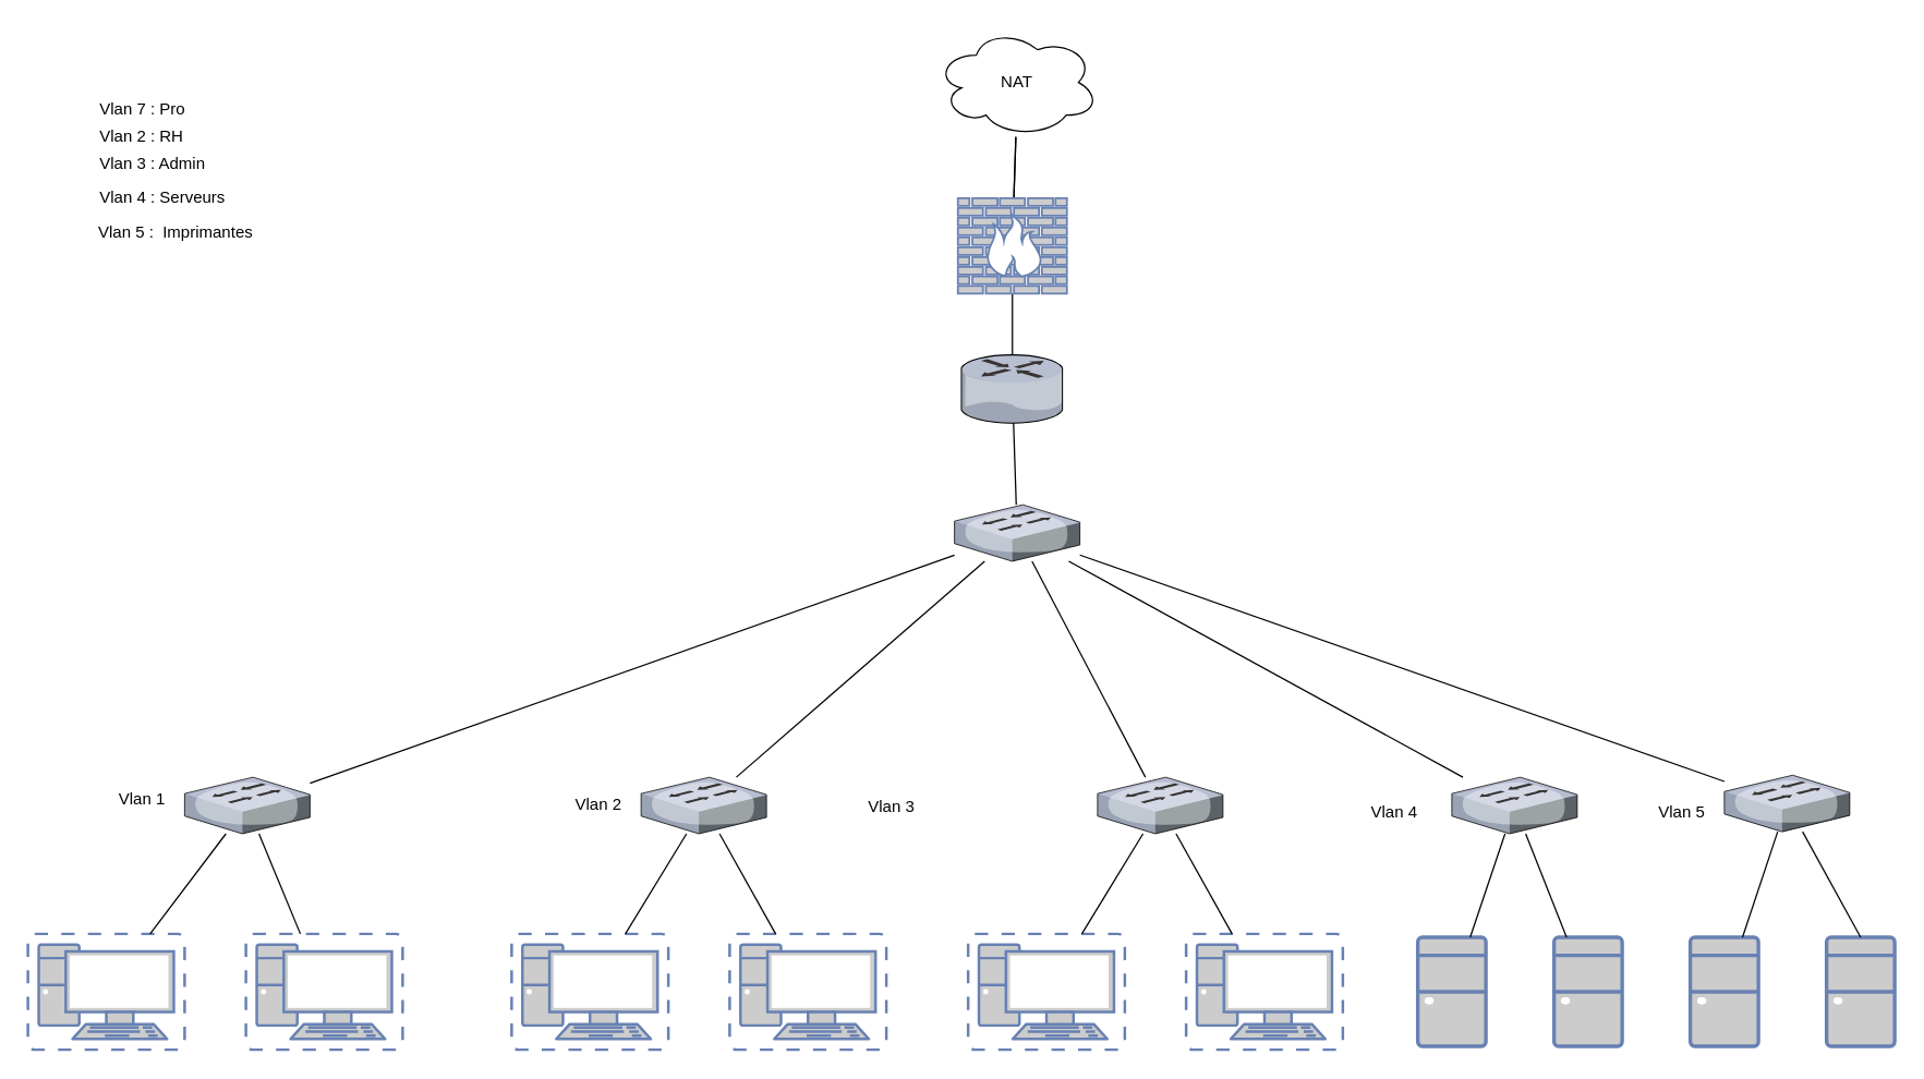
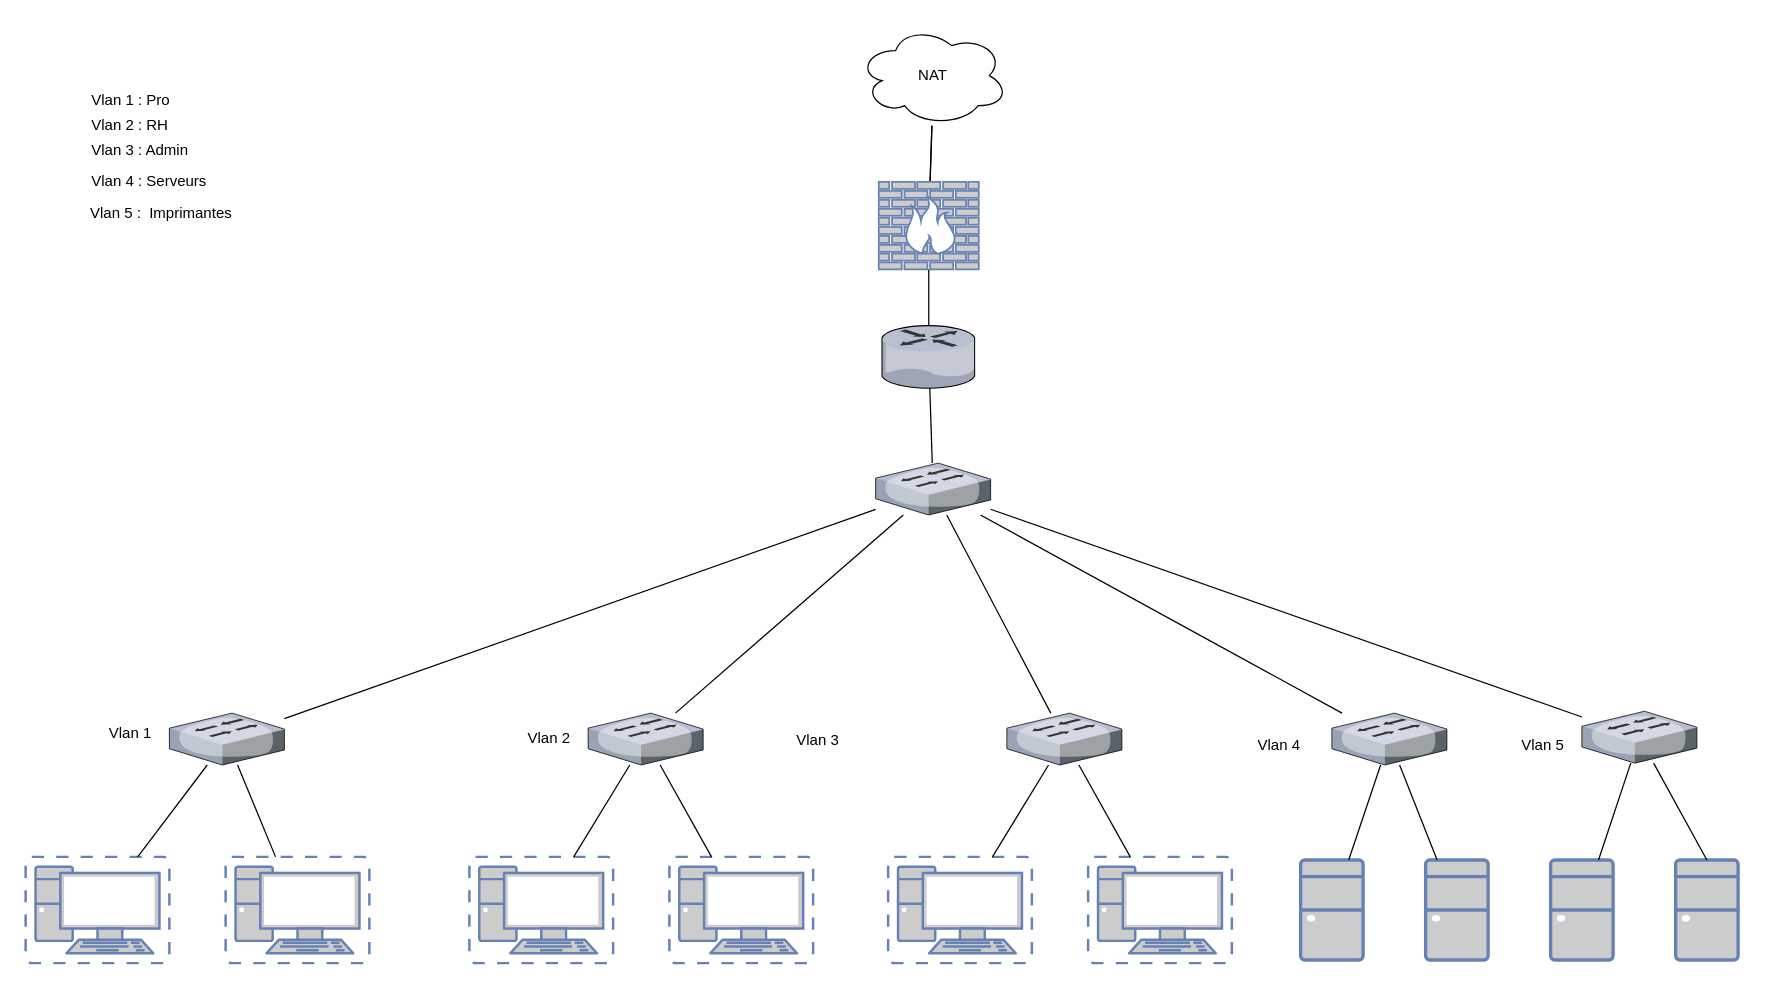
- <mxCell id="43" value="Vlan 7 : Pro&lt;br&gt;&lt;br&gt;" style="text;html=1;resizable=0;points=[];autosize=1;align=left;verticalAlign=top;spacingTop=-4;" vertex="1" parent="1"><mxGeometry x="71" y="70" width="80" height="30" as="geometry" /></mxCell>
+ <mxCell id="43" value="Vlan 1 : Pro&lt;br&gt;&lt;br&gt;" style="text;html=1;resizable=0;points=[];autosize=1;align=left;verticalAlign=top;spacingTop=-4;" vertex="1" parent="1"><mxGeometry x="71" y="70" width="80" height="30" as="geometry" /></mxCell>
